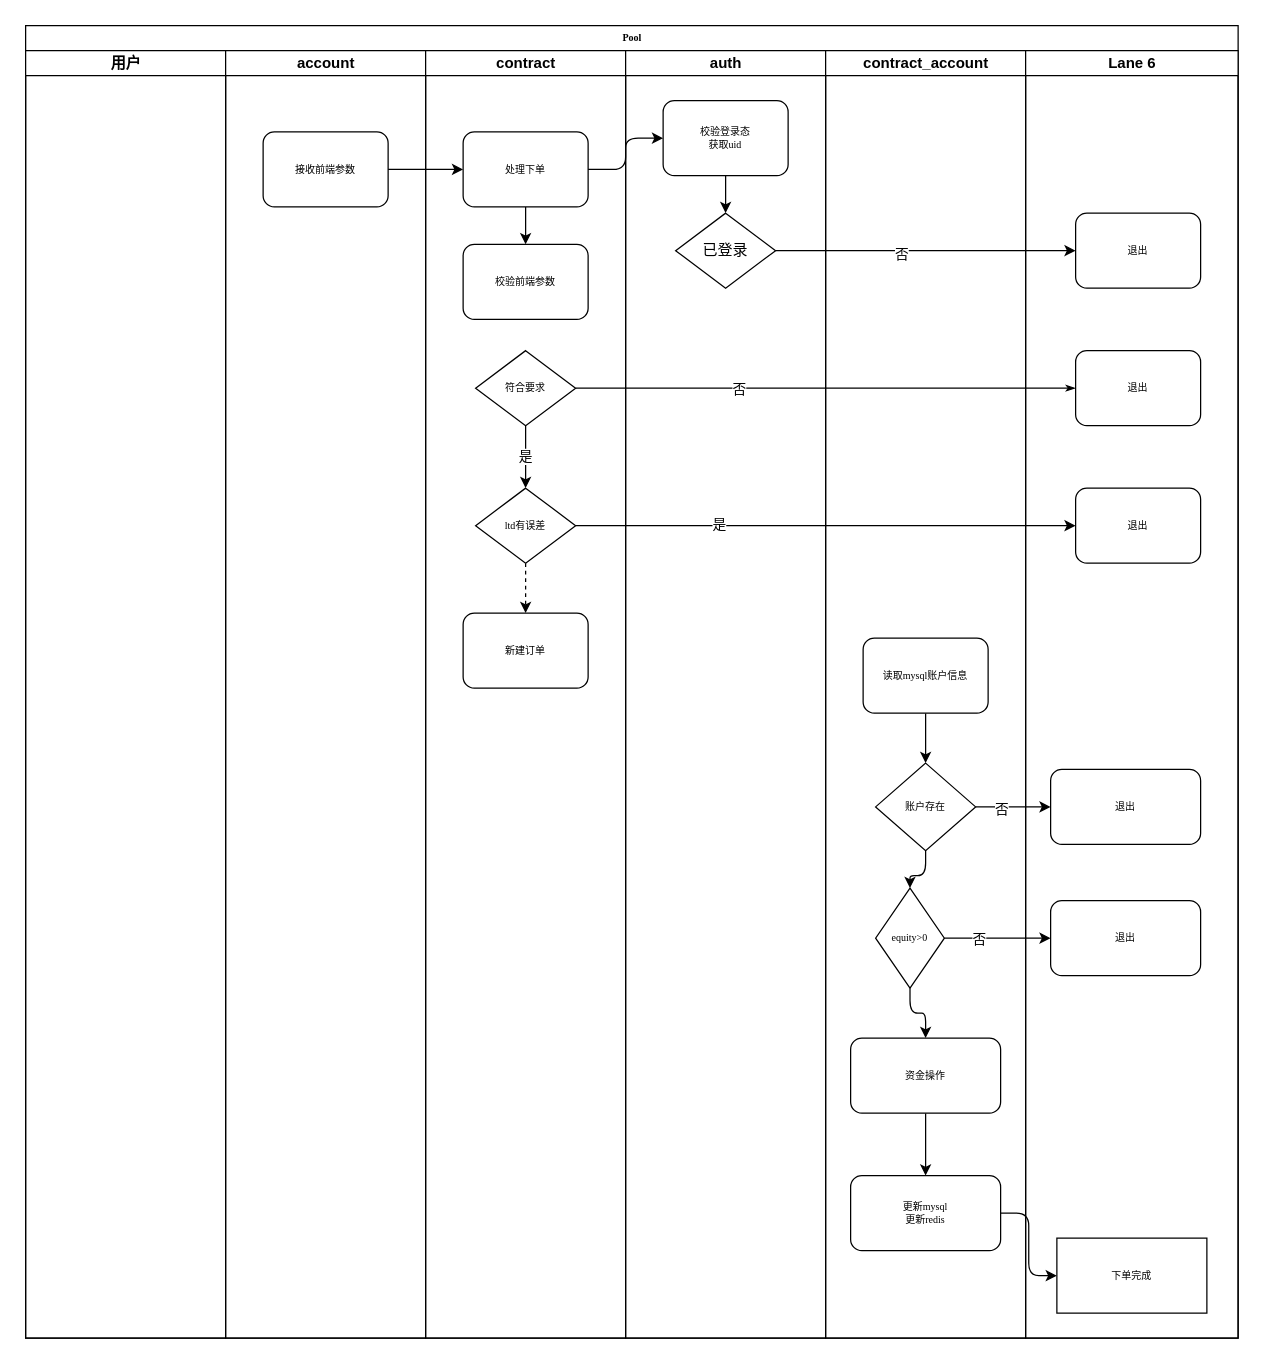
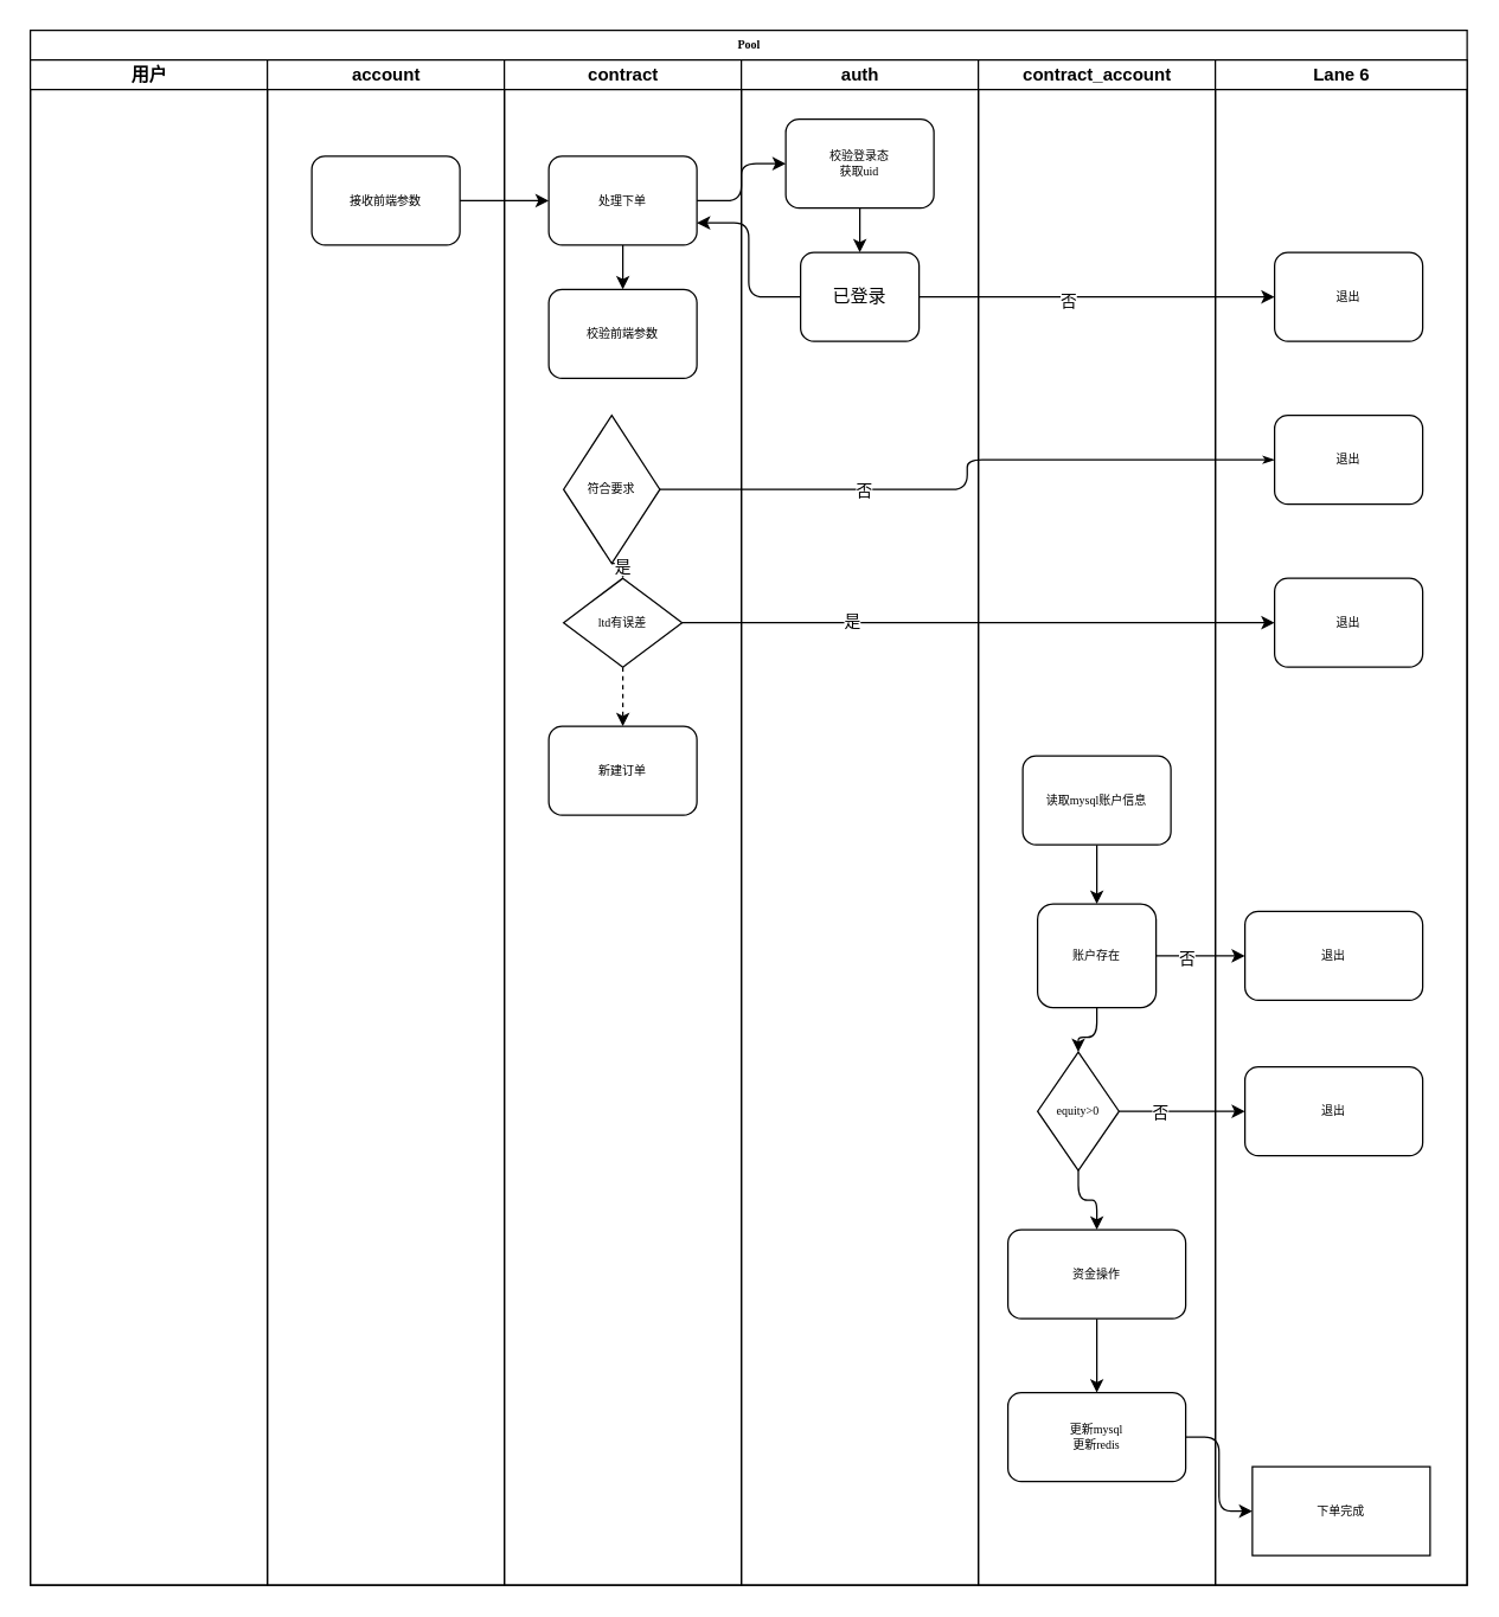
+ <mxCell id="38" style="edgeStyle=orthogonalEdgeStyle;rounded=1;orthogonalLoop=1;jettySize=auto;html=1;exitX=0;exitY=0.5;exitDx=0;exitDy=0;entryX=1;entryY=0.75;entryDx=0;entryDy=0;elbow=vertical;" edge="1" parent="2" source="20" target="13"><mxGeometry relative="1" as="geometry" /></mxCell>
- <mxCell id="20" value="已登录" style="rhombus;whiteSpace=wrap;html=1;" vertex="1" parent="17"><mxGeometry x="40" y="130" width="80" height="60" as="geometry" /></mxCell>
+ <mxCell id="20" value="已登录" style="whiteSpace=wrap;html=1;rounded=1;" vertex="1" parent="17"><mxGeometry x="40" y="130" width="80" height="60" as="geometry" /></mxCell>
- <mxCell id="11" value="符合要求" style="rhombus;whiteSpace=wrap;html=1;rounded=0;shadow=0;labelBackgroundColor=none;strokeWidth=1;fontFamily=Verdana;fontSize=8;align=center;" parent="8" vertex="1"><mxGeometry x="40" y="240" width="80" height="60" as="geometry" /></mxCell>
+ <mxCell id="11" value="符合要求" style="rhombus;whiteSpace=wrap;html=1;rounded=0;shadow=0;labelBackgroundColor=none;strokeWidth=1;fontFamily=Verdana;fontSize=8;align=center;" parent="8" vertex="1"><mxGeometry x="40" y="240" width="65" height="100" as="geometry" /></mxCell>
- <mxCell id="25" value="账户存在" style="rhombus;whiteSpace=wrap;html=1;fontSize=8;fontFamily=Verdana;rounded=0;shadow=0;labelBackgroundColor=none;strokeWidth=1;" vertex="1" parent="21"><mxGeometry x="40" y="570" width="80" height="70" as="geometry" /></mxCell>
+ <mxCell id="25" value="账户存在" style="whiteSpace=wrap;html=1;fontSize=8;fontFamily=Verdana;shadow=0;labelBackgroundColor=none;strokeWidth=1;rounded=1;" vertex="1" parent="21"><mxGeometry x="40" y="570" width="80" height="70" as="geometry" /></mxCell>
